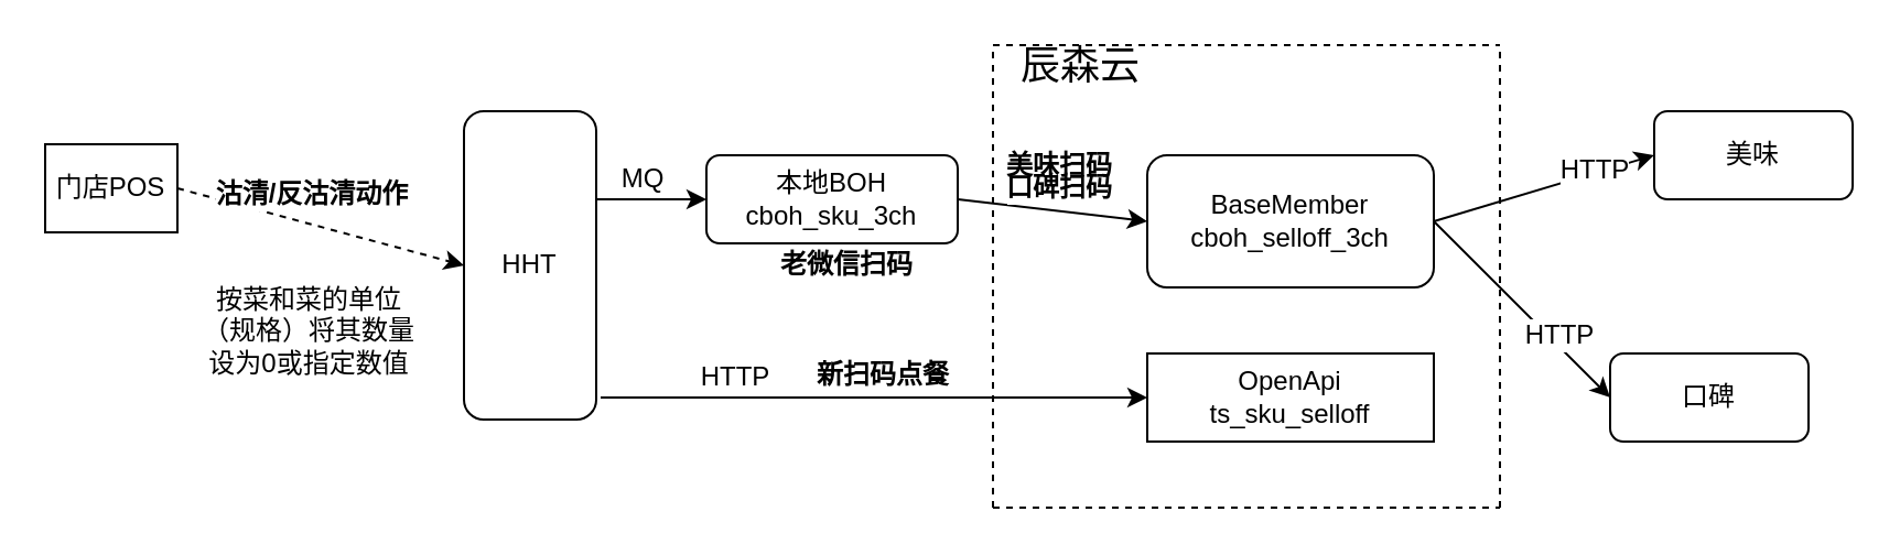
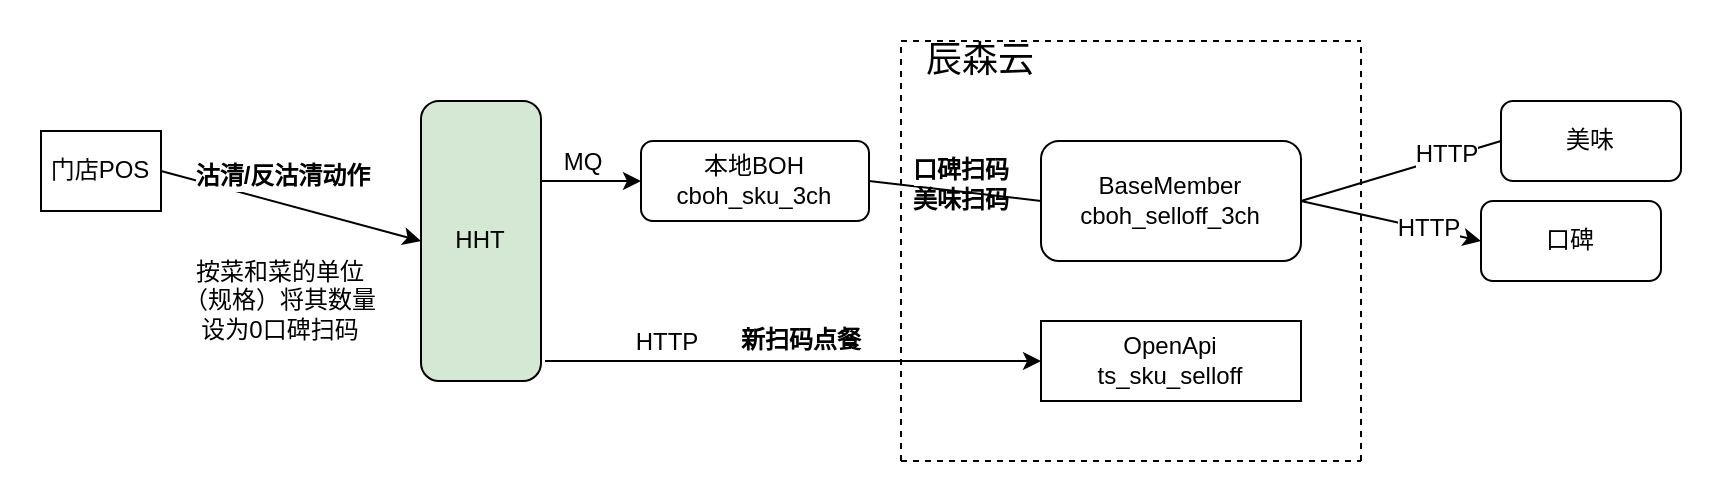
- <mxCell id="23" value="" style="endArrow=classic;html=1;entryX=0;entryY=0.5;entryDx=0;entryDy=0;exitX=1;exitY=0.5;exitDx=0;exitDy=0;" edge="1" parent="1" source="5" target="21"><mxGeometry width="50" height="50" relative="1" as="geometry"><mxPoint x="410" y="220" as="sourcePoint" /><mxPoint x="460" y="170" as="targetPoint" /></mxGeometry></mxCell>
+ <mxCell id="23" value="" style="endArrow=none;html=1;entryX=0;entryY=0.5;entryDx=0;entryDy=0;exitX=1;exitY=0.5;exitDx=0;exitDy=0;" edge="1" parent="1" source="5" target="21"><mxGeometry width="50" height="50" relative="1" as="geometry"><mxPoint x="410" y="220" as="sourcePoint" /><mxPoint x="460" y="170" as="targetPoint" /></mxGeometry></mxCell>
- <mxCell id="29" value="&lt;b&gt;美味扫码&lt;/b&gt;" style="text;html=1;align=center;verticalAlign=middle;resizable=0;points=[];autosize=1;" vertex="1" parent="1"><mxGeometry x="450" y="65" width="60" height="20" as="geometry" /></mxCell>
+ <mxCell id="29" value="&lt;b&gt;美味扫码&lt;/b&gt;" style="text;html=1;align=center;verticalAlign=middle;resizable=0;points=[];autosize=1;" vertex="1" parent="1"><mxGeometry x="450" y="90" width="60" height="20" as="geometry" /></mxCell>
- <mxCell id="16" value="" style="endArrow=classic;html=1;exitX=1;exitY=0.5;exitDx=0;exitDy=0;entryX=0;entryY=0.5;entryDx=0;entryDy=0;" edge="1" parent="1" source="4" target="5"><mxGeometry width="50" height="50" relative="1" as="geometry"><mxPoint x="360" y="220" as="sourcePoint" /><mxPoint x="410" y="170" as="targetPoint" /></mxGeometry></mxCell>
+ <mxCell id="16" value="" style="endArrow=none;html=1;exitX=1;exitY=0.5;exitDx=0;exitDy=0;entryX=0;entryY=0.5;entryDx=0;entryDy=0;" edge="1" parent="1" source="4" target="5"><mxGeometry width="50" height="50" relative="1" as="geometry"><mxPoint x="360" y="220" as="sourcePoint" /><mxPoint x="410" y="170" as="targetPoint" /></mxGeometry></mxCell>
- <mxCell id="12" value="" style="endArrow=classic;html=1;exitX=1;exitY=0.5;exitDx=0;exitDy=0;entryX=0;entryY=0.5;entryDx=0;entryDy=0;dashed=1;" edge="1" parent="1" source="2" target="3"><mxGeometry width="50" height="50" relative="1" as="geometry"><mxPoint x="360" y="220" as="sourcePoint" /><mxPoint x="410" y="170" as="targetPoint" /></mxGeometry></mxCell>
+ <mxCell id="12" value="" style="endArrow=classic;html=1;exitX=1;exitY=0.5;exitDx=0;exitDy=0;entryX=0;entryY=0.5;entryDx=0;entryDy=0;" edge="1" parent="1" source="2" target="3"><mxGeometry width="50" height="50" relative="1" as="geometry"><mxPoint x="360" y="220" as="sourcePoint" /><mxPoint x="410" y="170" as="targetPoint" /></mxGeometry></mxCell>
- <mxCell id="3" value="HHT" style="rounded=1;whiteSpace=wrap;html=1;" vertex="1" parent="1"><mxGeometry x="210" y="50" width="60" height="140" as="geometry" /></mxCell>
+ <mxCell id="3" value="HHT" style="rounded=1;whiteSpace=wrap;html=1;fillColor=#d5e8d4;" vertex="1" parent="1"><mxGeometry x="210" y="50" width="60" height="140" as="geometry" /></mxCell>
- <mxCell id="20" value="&lt;b&gt;老微信扫码&lt;/b&gt;" style="text;html=1;strokeColor=none;fillColor=none;align=center;verticalAlign=middle;whiteSpace=wrap;rounded=0;" vertex="1" parent="1"><mxGeometry x="347" y="110" width="74" height="20" as="geometry" /></mxCell>
- <mxCell id="27" value="按菜和菜的单位（规格）将其数量设为0或指定数值" style="text;html=1;strokeColor=none;fillColor=none;align=center;verticalAlign=middle;whiteSpace=wrap;rounded=0;" vertex="1" parent="1"><mxGeometry x="90" y="120" width="100" height="60" as="geometry" /></mxCell>
+ <mxCell id="27" value="按菜和菜的单位（规格）将其数量设为0口碑扫码" style="text;html=1;strokeColor=none;fillColor=none;align=center;verticalAlign=middle;whiteSpace=wrap;rounded=0;" vertex="1" parent="1"><mxGeometry x="90" y="120" width="100" height="60" as="geometry" /></mxCell>
- <mxCell id="22" value="口碑" style="rounded=1;whiteSpace=wrap;html=1;" vertex="1" parent="1"><mxGeometry x="730" y="160" width="90" height="40" as="geometry" /></mxCell>
+ <mxCell id="22" value="口碑" style="rounded=1;whiteSpace=wrap;html=1;" vertex="1" parent="1"><mxGeometry x="740" y="100" width="90" height="40" as="geometry" /></mxCell>
